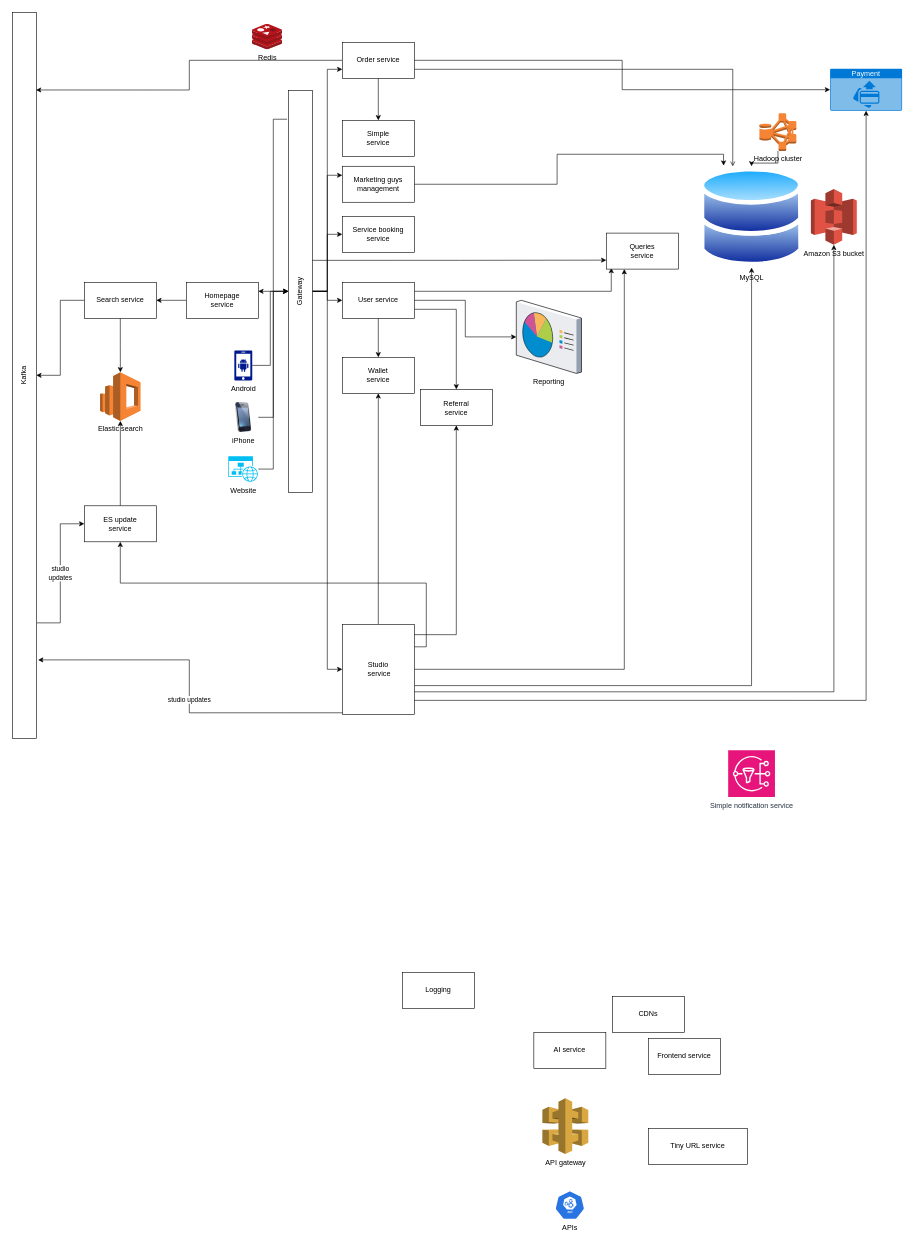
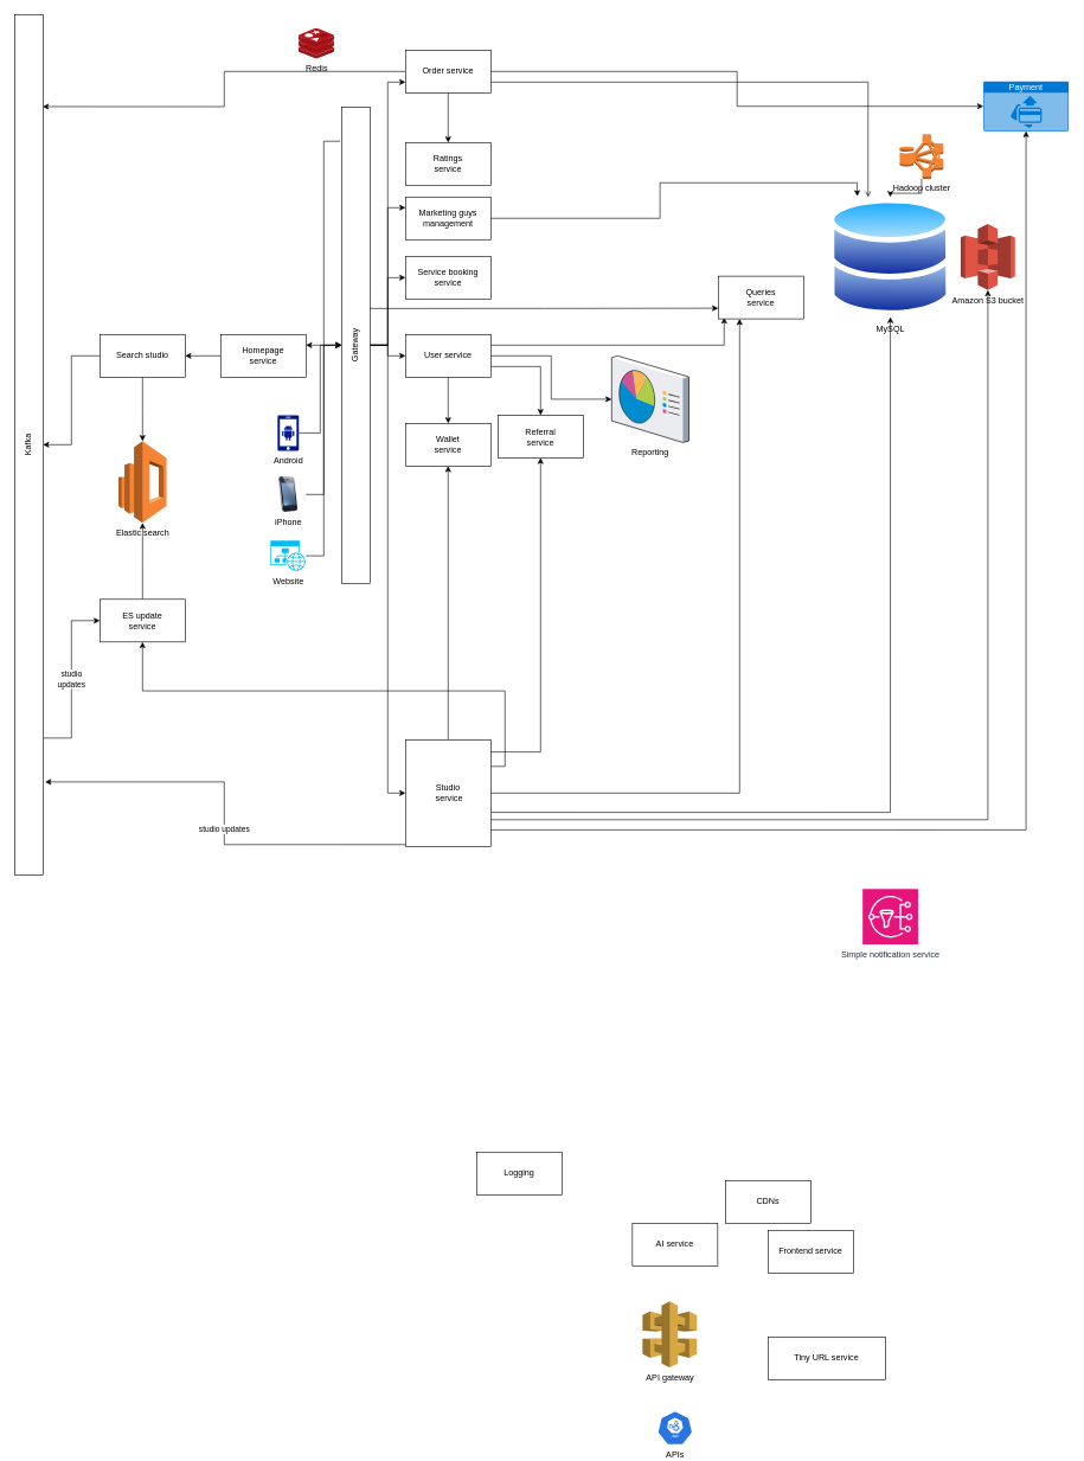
- <mxCell id="62" value="Simple&lt;br&gt;service" style="rounded=0;whiteSpace=wrap;html=1;" vertex="1" parent="1"><mxGeometry y="200" width="120" height="60" as="geometry" x="570" /></mxCell>
+ <mxCell id="62" value="Ratings&lt;br&gt;service" style="rounded=0;whiteSpace=wrap;html=1;" vertex="1" parent="1"><mxGeometry y="200" width="120" height="60" as="geometry" x="570" /></mxCell>
- <mxCell id="48" value="Search service" style="rounded=0;whiteSpace=wrap;html=1;" parent="1" vertex="1"><mxGeometry x="140" y="470" width="120" height="60" as="geometry" /></mxCell>
+ <mxCell id="48" value="Search studio" style="rounded=0;whiteSpace=wrap;html=1;" parent="1" vertex="1"><mxGeometry x="140" y="470" width="120" height="60" as="geometry" /></mxCell>
- <mxCell id="49" value="Elastic search" style="outlineConnect=0;dashed=0;verticalLabelPosition=bottom;verticalAlign=top;align=center;html=1;shape=mxgraph.aws3.elasticsearch_service;fillColor=#F58534;gradientColor=none;" parent="1" vertex="1"><mxGeometry x="166.25" y="620" width="67.5" height="81" as="geometry" /></mxCell>
+ <mxCell id="49" value="Elastic search" style="outlineConnect=0;dashed=0;verticalLabelPosition=bottom;verticalAlign=top;align=center;html=1;shape=mxgraph.aws3.elasticsearch_service;fillColor=#F58534;gradientColor=none;" parent="1" vertex="1"><mxGeometry x="166.25" y="620" width="67.5" height="115" as="geometry" /></mxCell>
- <mxCell id="61" value="Referral&lt;br&gt;service" style="rounded=0;whiteSpace=wrap;html=1;" vertex="1" parent="1"><mxGeometry x="700" y="648.5" width="120" height="60" as="geometry" /></mxCell>
+ <mxCell id="61" value="Referral&lt;br&gt;service" style="rounded=0;whiteSpace=wrap;html=1;" vertex="1" parent="1"><mxGeometry x="700" y="583.5" width="120" height="60" as="geometry" /></mxCell>
